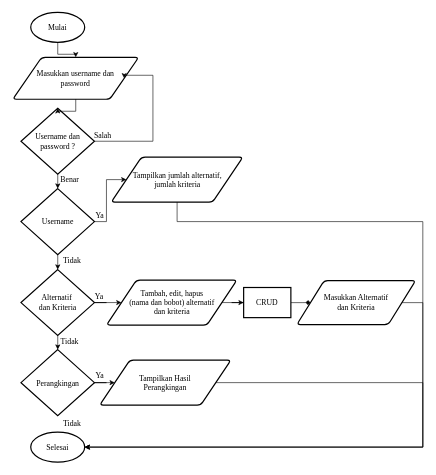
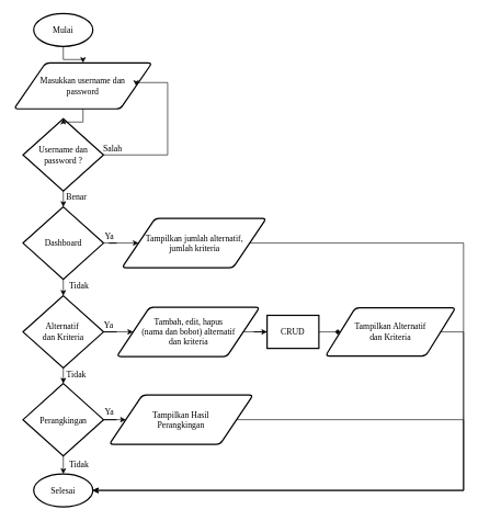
- <mxCell id="12" value="Tampilkan jumlah alternatif,&lt;br style=&quot;font-size: 13px;&quot;&gt;jumlah kriteria" style="shape=parallelogram;html=1;strokeWidth=2;perimeter=parallelogramPerimeter;whiteSpace=wrap;rounded=1;arcSize=12;size=0.23;fontFamily=Times New Roman;fontSize=13;" parent="1" vertex="1"><mxGeometry x="184.5" y="261.5" width="219.5" height="75" as="geometry" /></mxCell>
+ <mxCell id="12" value="Tampilkan jumlah alternatif,&lt;br style=&quot;font-size: 13px;&quot;&gt;jumlah kriteria" style="shape=parallelogram;html=1;strokeWidth=2;perimeter=parallelogramPerimeter;whiteSpace=wrap;rounded=1;arcSize=12;size=0.23;fontFamily=Times New Roman;fontSize=13;" parent="1" vertex="1"><mxGeometry x="184.5" y="331.5" width="219.5" height="75" as="geometry" /></mxCell>
- <mxCell id="10" value="Username" style="strokeWidth=2;html=1;shape=mxgraph.flowchart.decision;whiteSpace=wrap;fontFamily=Times New Roman;fontSize=13;" parent="1" vertex="1"><mxGeometry x="34" y="314" width="122.5" height="110" as="geometry" /></mxCell>
+ <mxCell id="10" value="Dashboard" style="strokeWidth=2;html=1;shape=mxgraph.flowchart.decision;whiteSpace=wrap;fontFamily=Times New Roman;fontSize=13;" parent="1" vertex="1"><mxGeometry x="34" y="314" width="122.5" height="110" as="geometry" /></mxCell>
- <mxCell id="19" value="Masukkan Alternatif&lt;br&gt;dan Kriteria" style="shape=parallelogram;html=1;strokeWidth=2;perimeter=parallelogramPerimeter;whiteSpace=wrap;rounded=1;arcSize=12;size=0.23;fontFamily=Times New Roman;fontSize=13;" parent="1" vertex="1"><mxGeometry x="494" y="467.25" width="198" height="73.5" as="geometry" /></mxCell>
+ <mxCell id="19" value="Tampilkan Alternatif&lt;br&gt;dan Kriteria" style="shape=parallelogram;html=1;strokeWidth=2;perimeter=parallelogramPerimeter;whiteSpace=wrap;rounded=1;arcSize=12;size=0.23;fontFamily=Times New Roman;fontSize=13;" parent="1" vertex="1"><mxGeometry x="494" y="467.25" width="198" height="73.5" as="geometry" /></mxCell>
+ <mxCell id="21" style="edgeStyle=orthogonalEdgeStyle;rounded=0;orthogonalLoop=1;jettySize=auto;html=1;entryX=0.5;entryY=0;entryDx=0;entryDy=0;entryPerimeter=0;fontFamily=Times New Roman;fontSize=13;" parent="1" source="22" target="28" edge="1"><mxGeometry relative="1" as="geometry"><mxPoint x="95.25" y="720" as="targetPoint" /></mxGeometry></mxCell>
